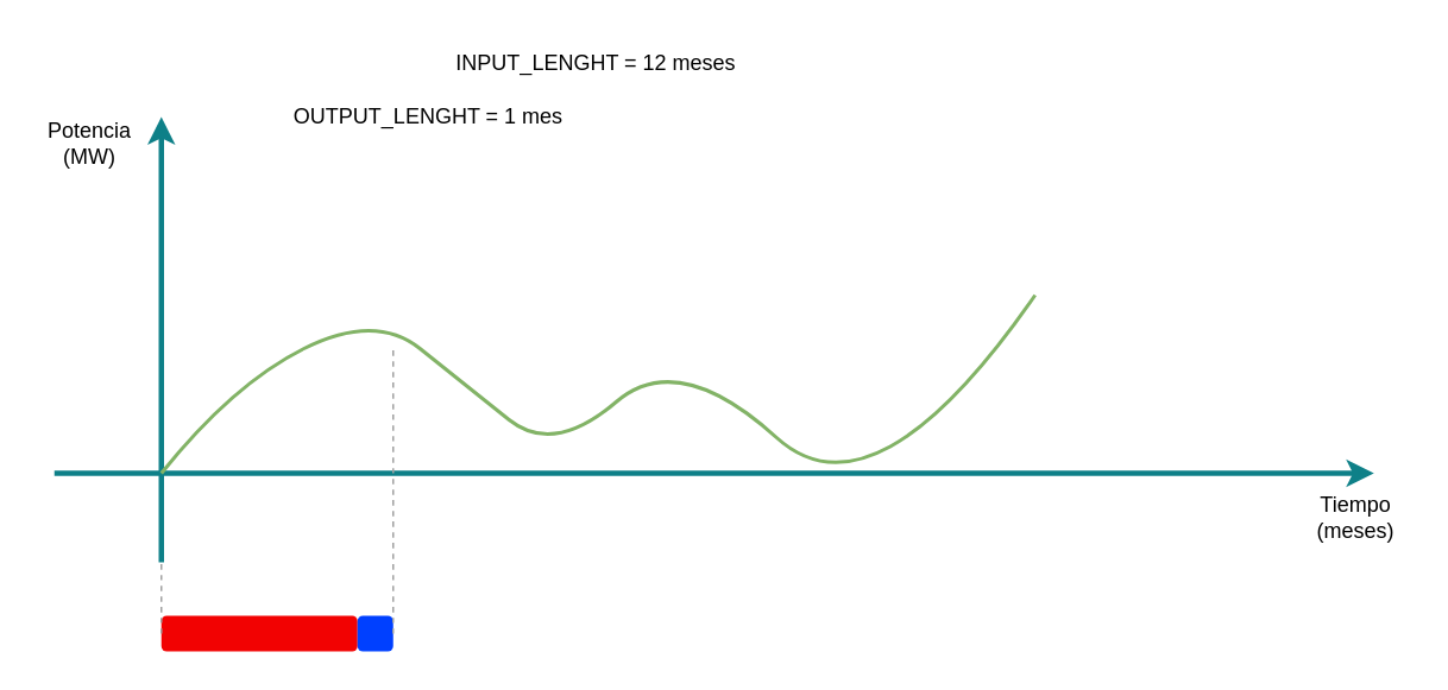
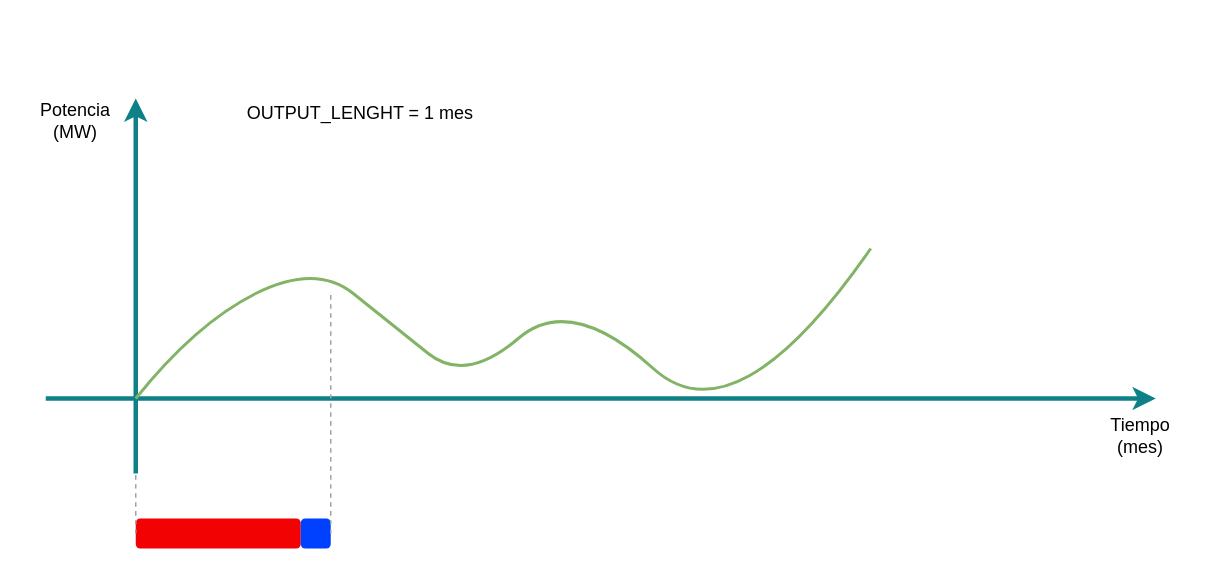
- <mxCell id="11" value="INPUT_LENGHT = 12 meses" style="text;html=1;align=center;verticalAlign=middle;whiteSpace=wrap;rounded=0;" vertex="1" parent="1"><mxGeometry x="244" y="20" width="180" height="30" as="geometry" /></mxCell>
- <mxCell id="12" value="OUTPUT_LENGHT = 1 mes" style="text;html=1;align=center;verticalAlign=middle;whiteSpace=wrap;rounded=0;" vertex="1" parent="1"><mxGeometry x="150" y="50" width="180" height="30" as="geometry" /></mxCell>
+ <mxCell id="12" value="OUTPUT_LENGHT = 1 mes" style="text;html=1;align=center;verticalAlign=middle;whiteSpace=wrap;rounded=0;" vertex="1" parent="1"><mxGeometry x="150" y="60" width="180" height="30" as="geometry" /></mxCell>
- <mxCell id="6" value="Tiempo&lt;br&gt;(meses)" style="text;html=1;align=center;verticalAlign=middle;whiteSpace=wrap;rounded=0;" vertex="1" parent="1"><mxGeometry x="730" y="275" width="60" height="30" as="geometry" /></mxCell>
+ <mxCell id="6" value="Tiempo&lt;br&gt;(mes)" style="text;html=1;align=center;verticalAlign=middle;whiteSpace=wrap;rounded=0;" vertex="1" parent="1"><mxGeometry x="730" y="275" width="60" height="30" as="geometry" /></mxCell>
